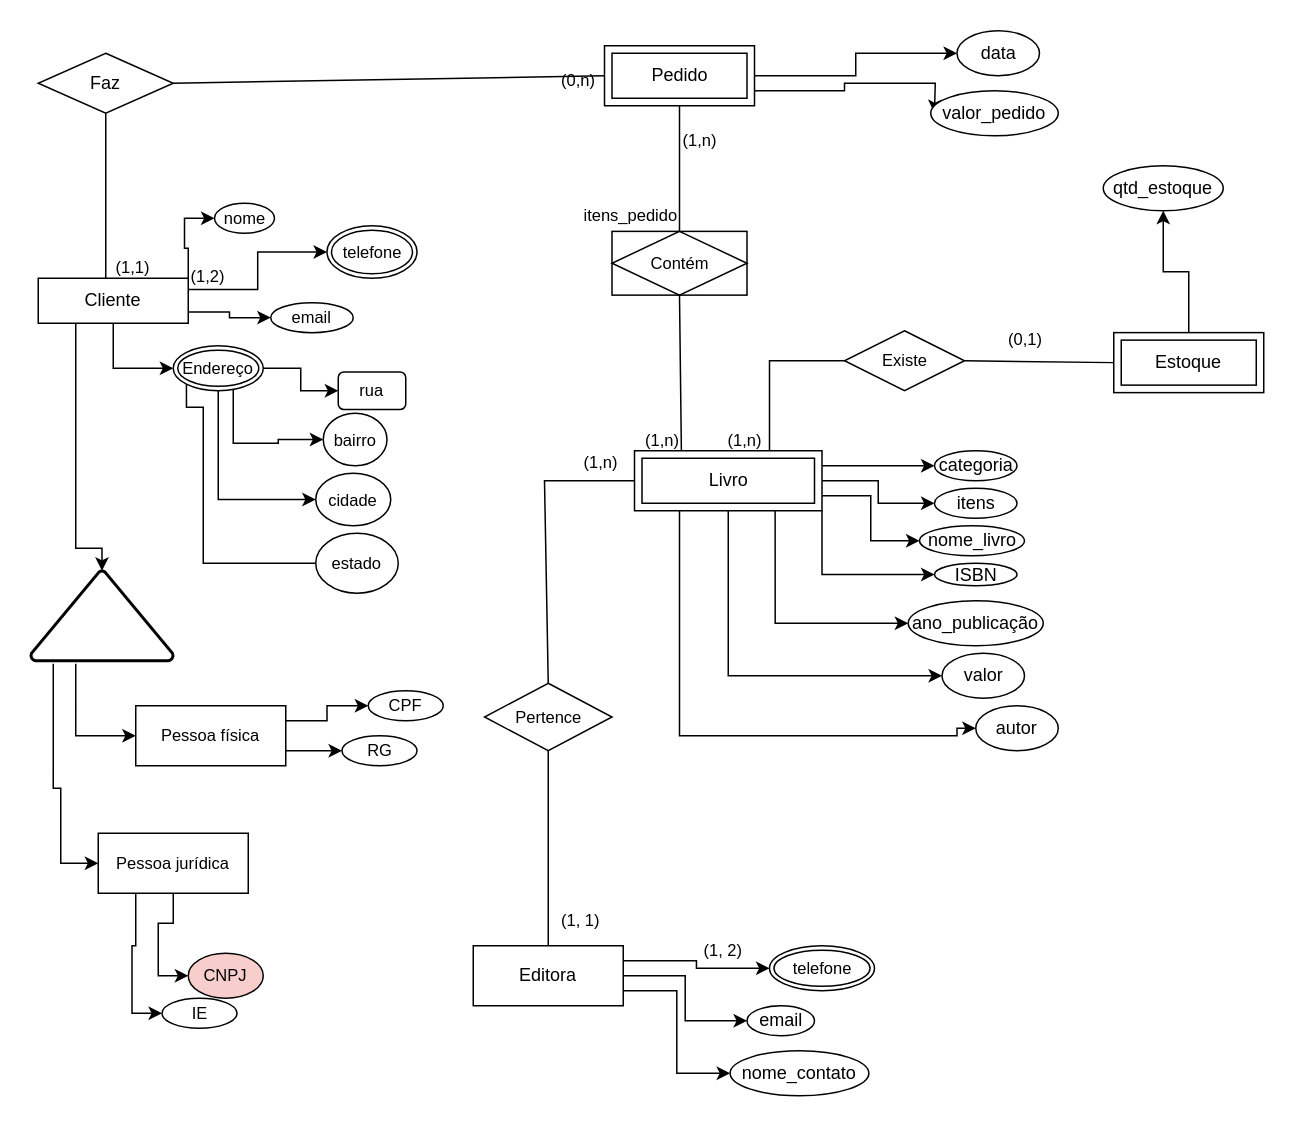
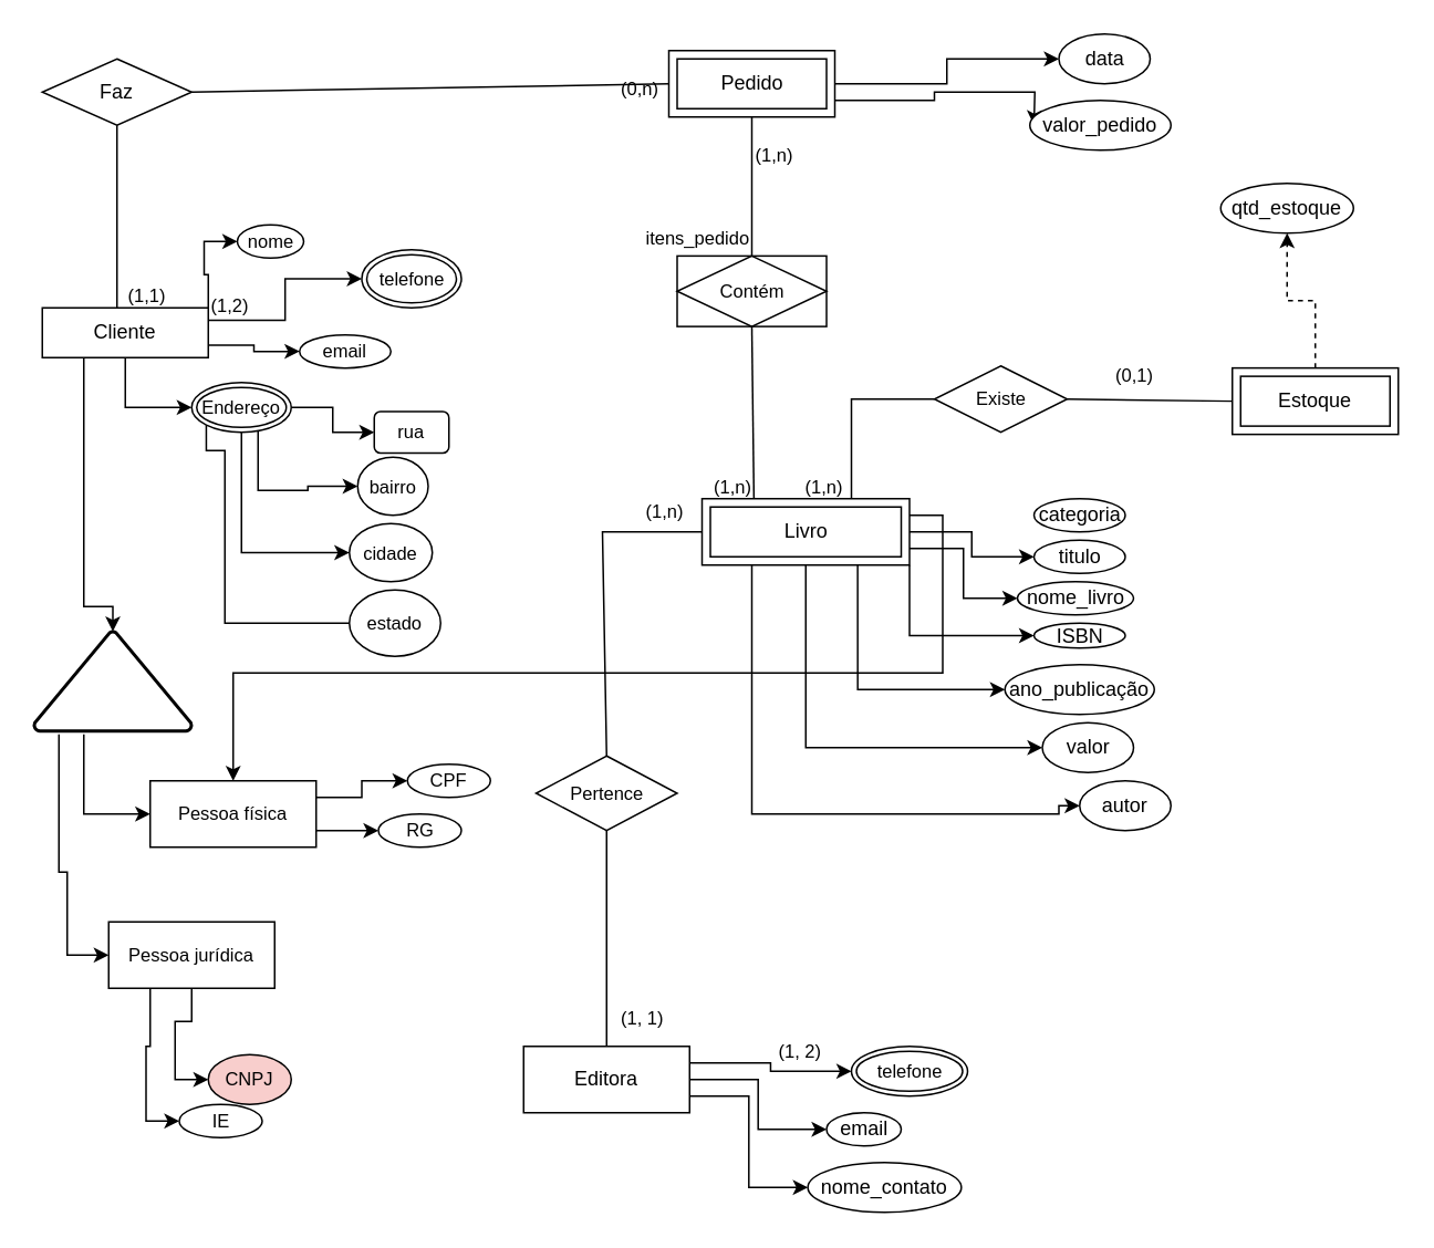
- <mxCell id="22" style="edgeStyle=orthogonalEdgeStyle;rounded=0;orthogonalLoop=1;jettySize=auto;html=1;exitX=0.5;exitY=0;exitDx=0;exitDy=0;strokeColor=#000000;fontSize=11;" edge="1" parent="1" source="23" target="85"><mxGeometry relative="1" as="geometry" /></mxCell>
+ <mxCell id="22" style="edgeStyle=orthogonalEdgeStyle;rounded=0;orthogonalLoop=1;jettySize=auto;html=1;exitX=0.5;exitY=0;exitDx=0;exitDy=0;strokeColor=#000000;fontSize=11;dashed=1;" edge="1" parent="1" source="23" target="85"><mxGeometry relative="1" as="geometry" /></mxCell>
- <mxCell id="12" style="edgeStyle=orthogonalEdgeStyle;rounded=0;orthogonalLoop=1;jettySize=auto;html=1;exitX=1;exitY=0.25;exitDx=0;exitDy=0;entryX=0;entryY=0.5;entryDx=0;entryDy=0;strokeColor=#000000;fontSize=11;" edge="1" parent="1" source="18" target="74"><mxGeometry relative="1" as="geometry" /></mxCell>
+ <mxCell id="12" style="edgeStyle=orthogonalEdgeStyle;rounded=0;orthogonalLoop=1;jettySize=auto;html=1;exitX=1;exitY=0.25;exitDx=0;exitDy=0;strokeColor=#000000;fontSize=11;" edge="1" parent="1" source="18" target="64"><mxGeometry relative="1" as="geometry" /></mxCell>
- <mxCell id="75" value="itens" style="ellipse;whiteSpace=wrap;html=1;" vertex="1" parent="1"><mxGeometry x="622.5" y="325" width="55" height="20" as="geometry" /></mxCell>
+ <mxCell id="75" value="titulo" style="ellipse;whiteSpace=wrap;html=1;" vertex="1" parent="1"><mxGeometry x="622.5" y="325" width="55" height="20" as="geometry" /></mxCell>
